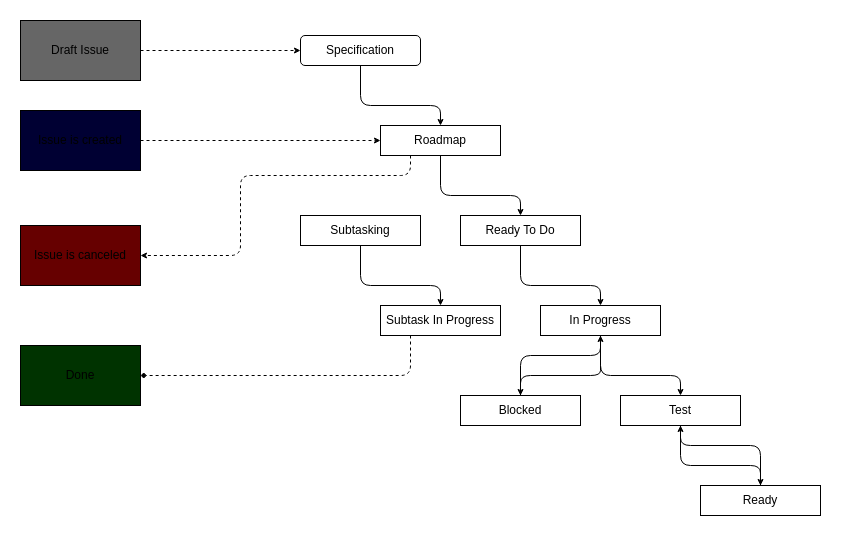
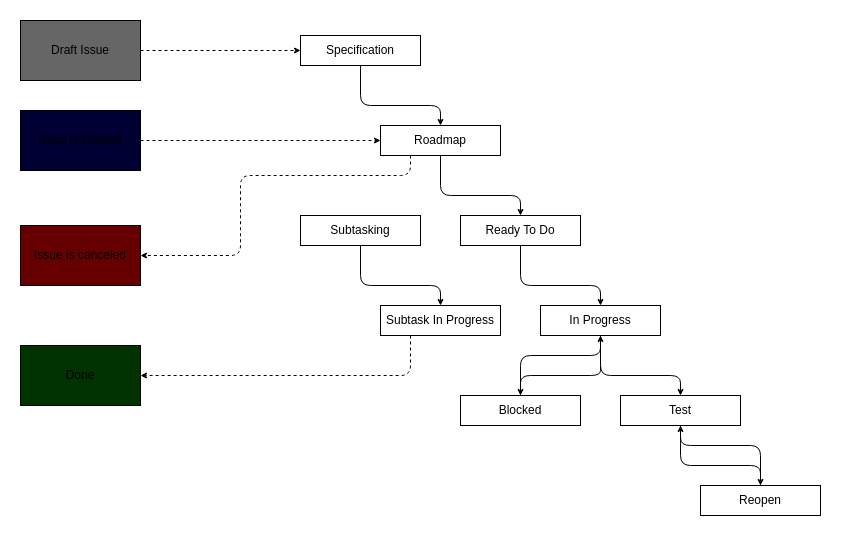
- <mxCell id="24" value="Specification" style="whiteSpace=wrap;html=1;rounded=1;" vertex="1" parent="1"><mxGeometry x="300" y="35" width="120" height="30" as="geometry" /></mxCell>
+ <mxCell id="24" value="Specification" style="rounded=0;whiteSpace=wrap;html=1;" vertex="1" parent="1"><mxGeometry x="300" y="35" width="120" height="30" as="geometry" /></mxCell>
- <mxCell id="17" style="edgeStyle=none;html=1;entryX=1;entryY=0.5;entryDx=0;entryDy=0;exitX=0.25;exitY=1;exitDx=0;exitDy=0;endSize=4;dashed=1;endArrow=diamond;" parent="1" source="18" target="14" edge="1"><mxGeometry relative="1" as="geometry"><Array as="points"><mxPoint x="410" y="375" /></Array></mxGeometry></mxCell>
+ <mxCell id="17" style="edgeStyle=none;html=1;entryX=1;entryY=0.5;entryDx=0;entryDy=0;exitX=0.25;exitY=1;exitDx=0;exitDy=0;endSize=4;dashed=1;" parent="1" source="18" target="14" edge="1"><mxGeometry relative="1" as="geometry"><Array as="points"><mxPoint x="410" y="375" /></Array></mxGeometry></mxCell>
- <mxCell id="16" value="Ready" style="rounded=0;whiteSpace=wrap;html=1;" parent="1" vertex="1"><mxGeometry x="700" y="485" width="120" height="30" as="geometry" /></mxCell>
+ <mxCell id="16" value="Reopen" style="rounded=0;whiteSpace=wrap;html=1;" parent="1" vertex="1"><mxGeometry x="700" y="485" width="120" height="30" as="geometry" /></mxCell>
